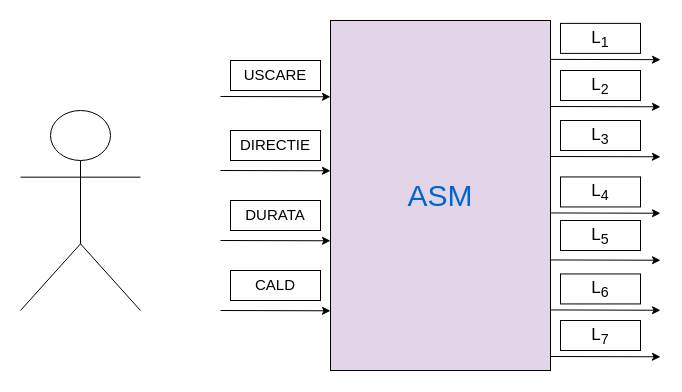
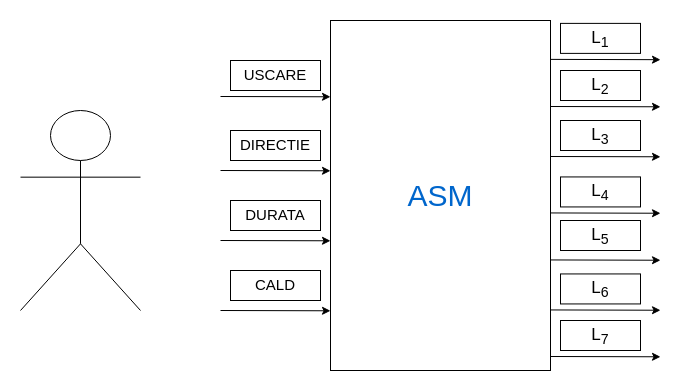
- <mxCell id="3" value="&lt;font color=&quot;#0066cc&quot; style=&quot;font-size: 30px;&quot;&gt;ASM&lt;/font&gt;" style="rounded=0;whiteSpace=wrap;html=1;fillColor=#e1d5e7;" parent="1" vertex="1"><mxGeometry x="330" y="20" width="220" height="350" as="geometry" /></mxCell>
+ <mxCell id="3" value="&lt;font color=&quot;#0066cc&quot; style=&quot;font-size: 30px;&quot;&gt;ASM&lt;/font&gt;" style="rounded=0;whiteSpace=wrap;html=1;" parent="1" vertex="1"><mxGeometry x="330" y="20" width="220" height="350" as="geometry" /></mxCell>
